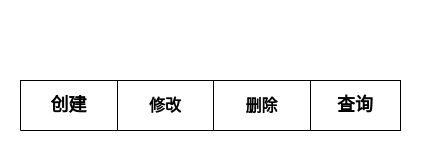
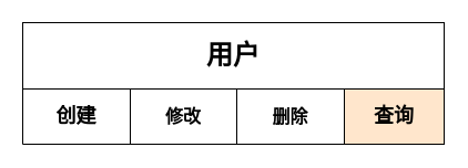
+ <mxCell id="2" value="&lt;font style=&quot;font-size: 24px;&quot;&gt;&lt;b&gt;用户&lt;/b&gt;&lt;/font&gt;" style="rounded=0;whiteSpace=wrap;html=1;" vertex="1" parent="1"><mxGeometry x="20" y="20" width="380" height="60" as="geometry" /></mxCell>
- <mxCell id="9" value="&lt;font style=&quot;font-size: 18px;&quot;&gt;查询&lt;/font&gt;" style="whiteSpace=wrap;html=1;fontStyle=1" vertex="1" parent="3"><mxGeometry x="290" width="90" height="50" as="geometry" /></mxCell>
+ <mxCell id="9" value="&lt;font style=&quot;font-size: 18px;&quot;&gt;查询&lt;/font&gt;" style="whiteSpace=wrap;html=1;fontStyle=1;fillColor=#ffe6cc;" vertex="1" parent="3"><mxGeometry x="290" width="90" height="50" as="geometry" /></mxCell>
